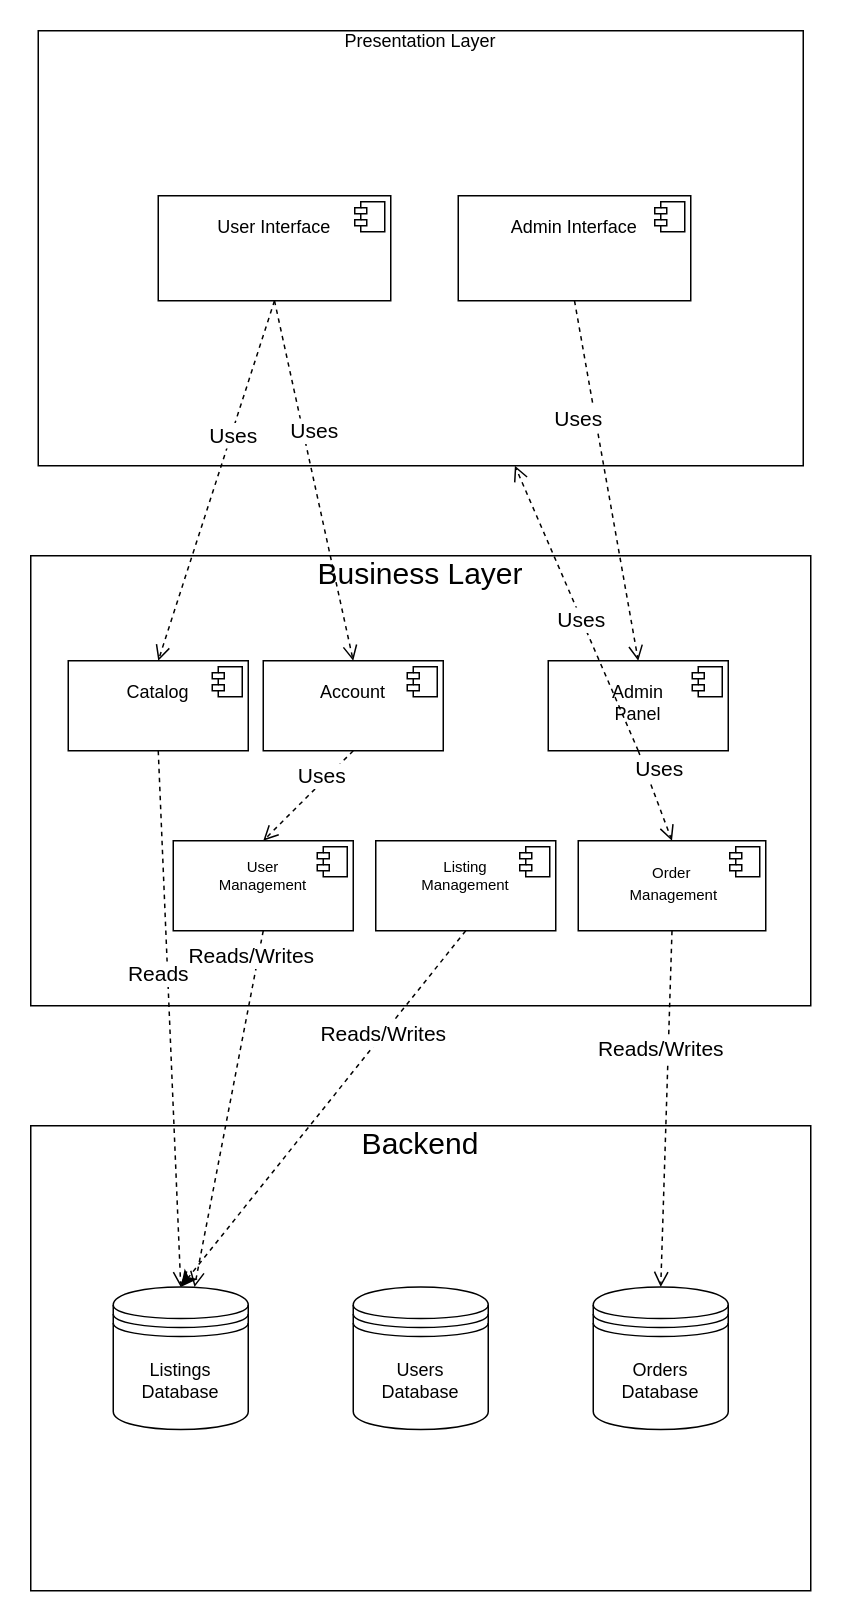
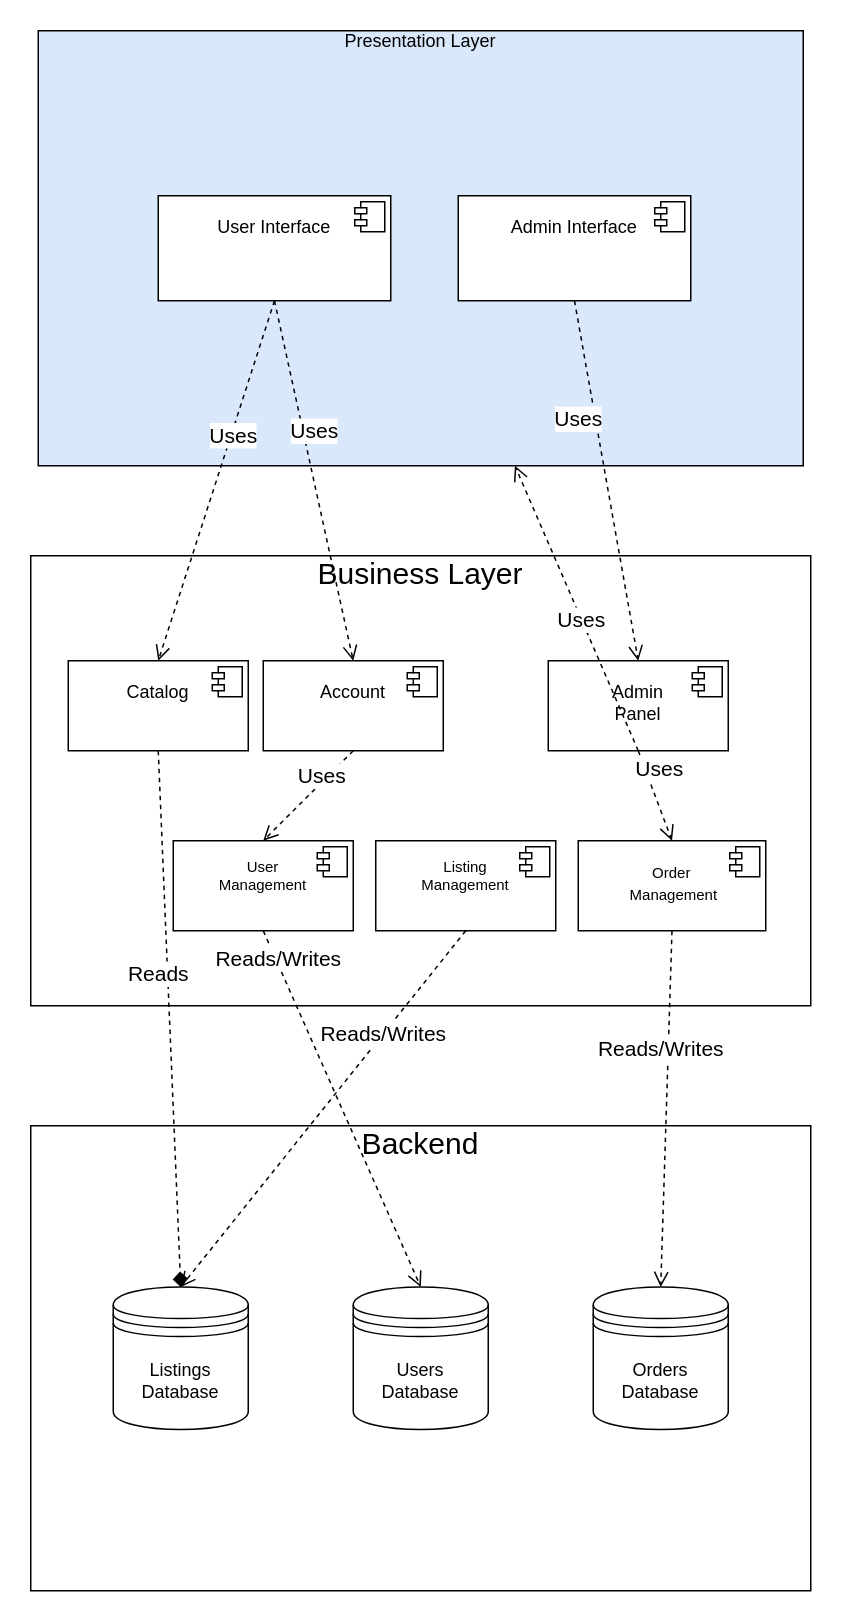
- <mxCell id="2" value="&lt;div align=&quot;center&quot;&gt;Presentation Layer&lt;/div&gt;" style="verticalAlign=top;align=center;overflow=fill;html=1;whiteSpace=wrap;" vertex="1" parent="1"><mxGeometry x="25" y="20" width="510" height="290" as="geometry" /></mxCell>
+ <mxCell id="2" value="&lt;div align=&quot;center&quot;&gt;Presentation Layer&lt;/div&gt;" style="verticalAlign=top;align=center;overflow=fill;html=1;whiteSpace=wrap;fillColor=#dae8fc;" vertex="1" parent="1"><mxGeometry x="25" y="20" width="510" height="290" as="geometry" /></mxCell>
- <mxCell id="31" value="&lt;font style=&quot;font-size: 14px;&quot;&gt;Reads/Writes&lt;/font&gt;" style="html=1;verticalAlign=bottom;endArrow=open;dashed=1;endSize=8;curved=0;rounded=0;exitX=0.5;exitY=1;exitDx=0;exitDy=0;" edge="1" parent="1" source="18" target="16"><mxGeometry x="-0.757" y="-3" relative="1" as="geometry"><mxPoint x="115" y="510" as="sourcePoint" /><mxPoint x="130" y="868" as="targetPoint" /><mxPoint as="offset" /></mxGeometry></mxCell>
+ <mxCell id="31" value="&lt;font style=&quot;font-size: 14px;&quot;&gt;Reads/Writes&lt;/font&gt;" style="html=1;verticalAlign=bottom;endArrow=open;dashed=1;endSize=8;curved=0;rounded=0;exitX=0.5;exitY=1;exitDx=0;exitDy=0;entryX=0.5;entryY=0;entryDx=0;entryDy=0;" edge="1" parent="1" source="18" target="15"><mxGeometry x="-0.757" y="-3" relative="1" as="geometry"><mxPoint x="115" y="510" as="sourcePoint" /><mxPoint x="130" y="868" as="targetPoint" /><mxPoint as="offset" /></mxGeometry></mxCell>
- <mxCell id="32" value="&lt;font style=&quot;font-size: 14px;&quot;&gt;Reads/Writes&lt;/font&gt;" style="html=1;verticalAlign=bottom;endArrow=classic;dashed=1;endSize=8;curved=0;rounded=0;exitX=0.5;exitY=1;exitDx=0;exitDy=0;entryX=0.5;entryY=0;entryDx=0;entryDy=0;" edge="1" parent="1" source="12" target="16"><mxGeometry x="-0.363" y="7" relative="1" as="geometry"><mxPoint x="185" y="630" as="sourcePoint" /><mxPoint x="290" y="868" as="targetPoint" /><mxPoint as="offset" /></mxGeometry></mxCell>
+ <mxCell id="32" value="&lt;font style=&quot;font-size: 14px;&quot;&gt;Reads/Writes&lt;/font&gt;" style="html=1;verticalAlign=bottom;endArrow=open;dashed=1;endSize=8;curved=0;rounded=0;exitX=0.5;exitY=1;exitDx=0;exitDy=0;entryX=0.5;entryY=0;entryDx=0;entryDy=0;" edge="1" parent="1" source="12" target="16"><mxGeometry x="-0.363" y="7" relative="1" as="geometry"><mxPoint x="185" y="630" as="sourcePoint" /><mxPoint x="290" y="868" as="targetPoint" /><mxPoint as="offset" /></mxGeometry></mxCell>
- <mxCell id="30" value="&lt;font style=&quot;font-size: 14px;&quot;&gt;Reads&lt;/font&gt;" style="html=1;verticalAlign=bottom;endArrow=open;dashed=1;endSize=8;curved=0;rounded=0;exitX=0.5;exitY=1;exitDx=0;exitDy=0;entryX=0.5;entryY=0;entryDx=0;entryDy=0;" edge="1" parent="1" source="8" target="16"><mxGeometry x="-0.106" y="-7" relative="1" as="geometry"><mxPoint x="193" y="210" as="sourcePoint" /><mxPoint x="115" y="450" as="targetPoint" /><mxPoint as="offset" /></mxGeometry></mxCell>
+ <mxCell id="30" value="&lt;font style=&quot;font-size: 14px;&quot;&gt;Reads&lt;/font&gt;" style="html=1;verticalAlign=bottom;endArrow=diamond;dashed=1;endSize=8;curved=0;rounded=0;exitX=0.5;exitY=1;exitDx=0;exitDy=0;entryX=0.5;entryY=0;entryDx=0;entryDy=0;" edge="1" parent="1" source="8" target="16"><mxGeometry x="-0.106" y="-7" relative="1" as="geometry"><mxPoint x="193" y="210" as="sourcePoint" /><mxPoint x="115" y="450" as="targetPoint" /><mxPoint as="offset" /></mxGeometry></mxCell>
